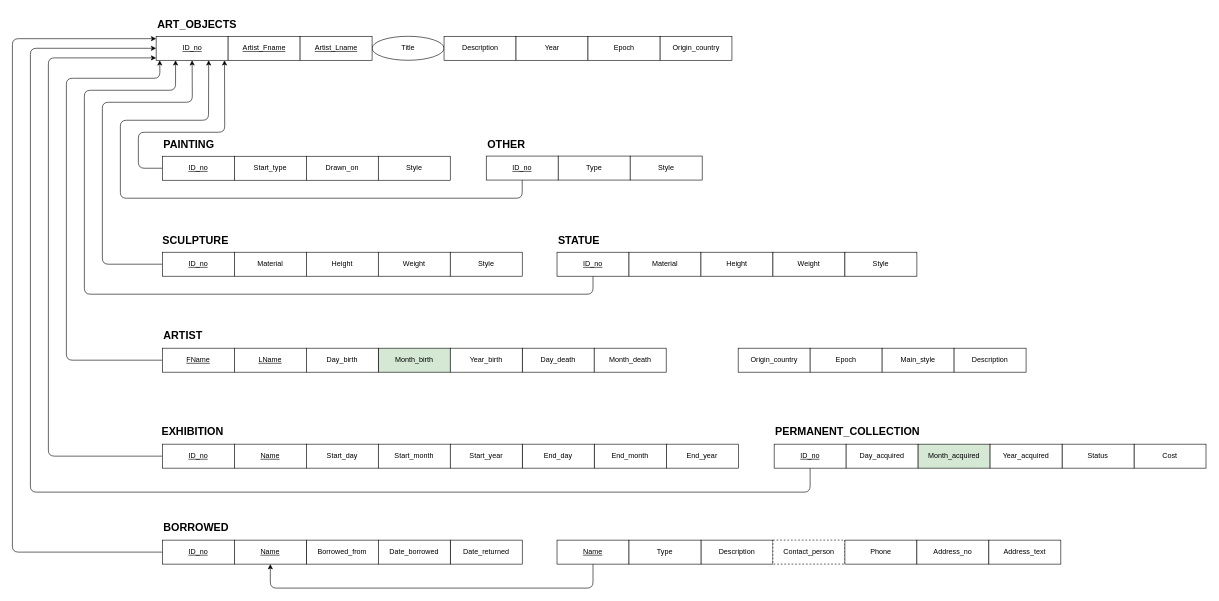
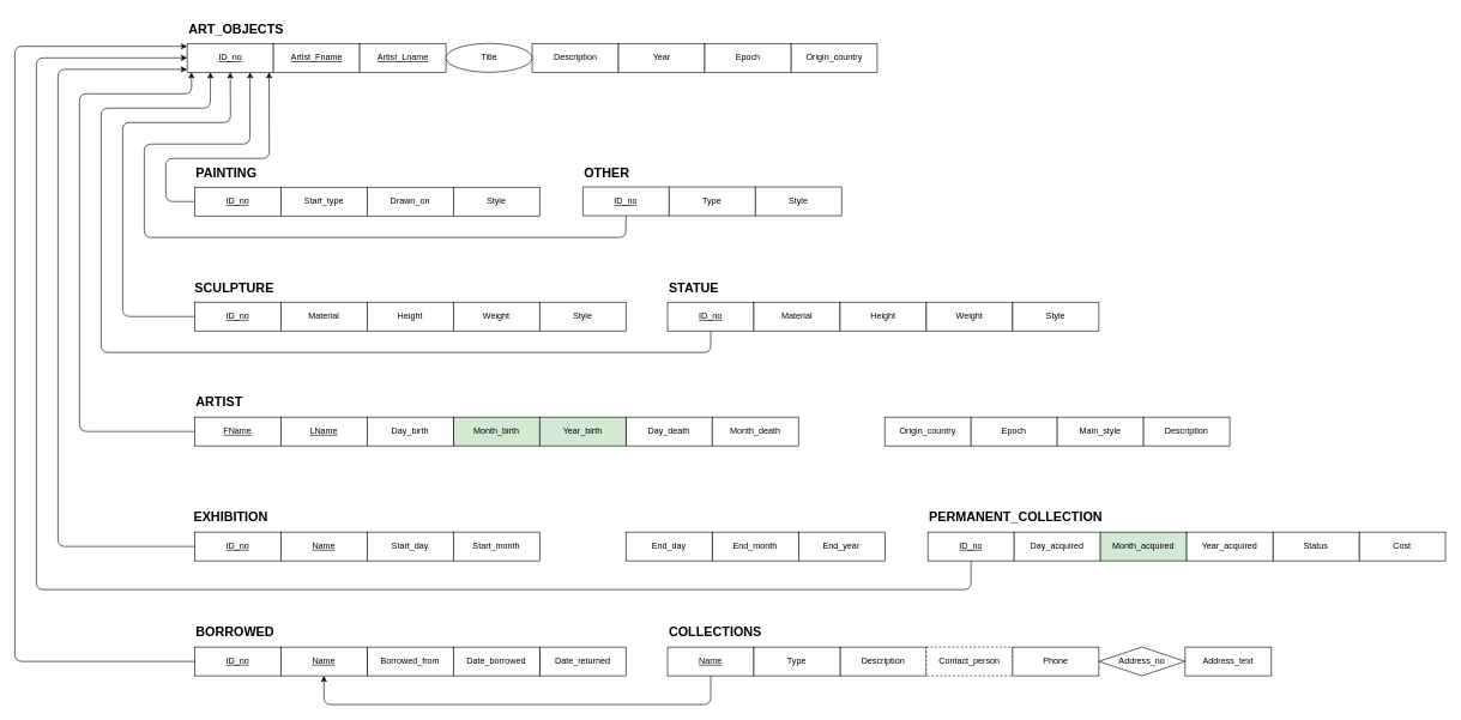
- <mxCell id="88" value="Year_birth" style="rounded=0;whiteSpace=wrap;html=1;" parent="77" vertex="1"><mxGeometry x="480" y="40" width="120" height="40" as="geometry" /></mxCell>
+ <mxCell id="88" value="Year_birth" style="rounded=0;whiteSpace=wrap;html=1;fillColor=#d5e8d4;" parent="77" vertex="1"><mxGeometry x="480" y="40" width="120" height="40" as="geometry" /></mxCell>
- <mxCell id="59" value="Start_year" style="rounded=0;whiteSpace=wrap;html=1;" parent="52" vertex="1"><mxGeometry x="480.02" y="40" width="120" height="40" as="geometry" /></mxCell>
+ <mxCell id="44" value="COLLECTIONS" style="text;strokeColor=none;fillColor=none;html=1;fontSize=18;fontStyle=1;verticalAlign=middle;align=left;" parent="43" vertex="1"><mxGeometry width="260" height="40" as="geometry" /></mxCell>
- <mxCell id="50" value="Address_no" style="rounded=0;whiteSpace=wrap;html=1;" parent="43" vertex="1"><mxGeometry x="600" y="40" width="120" height="40" as="geometry" /></mxCell>
+ <mxCell id="50" value="Address_no" style="rhombus;whiteSpace=wrap;html=1;" parent="43" vertex="1"><mxGeometry x="600" y="40" width="120" height="40" as="geometry" /></mxCell>
